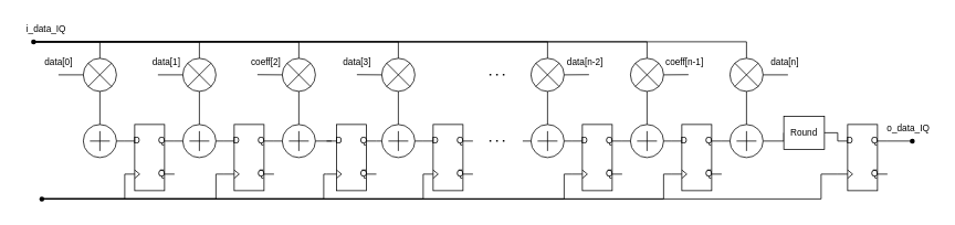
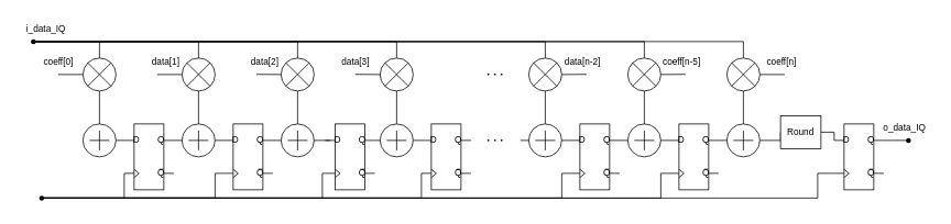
- <mxCell id="65" value="data[0]" style="text;html=1;align=center;verticalAlign=middle;resizable=0;points=[];autosize=1;strokeColor=none;fillColor=none;fontFamily=Helvetica;fontSize=11;fontColor=default;labelBackgroundColor=default;" vertex="1" parent="1"><mxGeometry x="40" y="60" width="60" height="30" as="geometry" /></mxCell>
+ <mxCell id="65" value="coeff[0]" style="text;html=1;align=center;verticalAlign=middle;resizable=0;points=[];autosize=1;strokeColor=none;fillColor=none;fontFamily=Helvetica;fontSize=11;fontColor=default;labelBackgroundColor=default;" vertex="1" parent="1"><mxGeometry x="40" y="60" width="60" height="30" as="geometry" /></mxCell>
- <mxCell id="72" value="&lt;span style=&quot;background-color: transparent;&quot;&gt;coeff[2]&lt;/span&gt;" style="text;html=1;align=center;verticalAlign=middle;resizable=0;points=[];autosize=1;strokeColor=none;fillColor=none;fontFamily=Helvetica;fontSize=11;fontColor=default;labelBackgroundColor=default;fillStyle=auto;" vertex="1" parent="1"><mxGeometry x="290" y="60" width="60" height="30" as="geometry" /></mxCell>
+ <mxCell id="72" value="&lt;span style=&quot;background-color: transparent;&quot;&gt;data[2]&lt;/span&gt;" style="text;html=1;align=center;verticalAlign=middle;resizable=0;points=[];autosize=1;strokeColor=none;fillColor=none;fontFamily=Helvetica;fontSize=11;fontColor=default;labelBackgroundColor=default;fillStyle=auto;" vertex="1" parent="1"><mxGeometry x="290" y="60" width="60" height="30" as="geometry" /></mxCell>
- <mxCell id="75" value="coeff[n-1]" style="text;html=1;align=center;verticalAlign=middle;resizable=0;points=[];autosize=1;strokeColor=none;fillColor=none;fontFamily=Helvetica;fontSize=11;fontColor=default;labelBackgroundColor=default;" vertex="1" parent="1"><mxGeometry x="790" y="60" width="70" height="30" as="geometry" /></mxCell>
+ <mxCell id="75" value="coeff[n-5]" style="text;html=1;align=center;verticalAlign=middle;resizable=0;points=[];autosize=1;strokeColor=none;fillColor=none;fontFamily=Helvetica;fontSize=11;fontColor=default;labelBackgroundColor=default;" vertex="1" parent="1"><mxGeometry x="790" y="60" width="70" height="30" as="geometry" /></mxCell>
- <mxCell id="76" value="data[n]" style="text;html=1;align=center;verticalAlign=middle;resizable=0;points=[];autosize=1;strokeColor=none;fillColor=none;fontFamily=Helvetica;fontSize=11;fontColor=default;labelBackgroundColor=default;" vertex="1" parent="1"><mxGeometry x="916" y="60" width="60" height="30" as="geometry" /></mxCell>
+ <mxCell id="76" value="coeff[n]" style="text;html=1;align=center;verticalAlign=middle;resizable=0;points=[];autosize=1;strokeColor=none;fillColor=none;fontFamily=Helvetica;fontSize=11;fontColor=default;labelBackgroundColor=default;" vertex="1" parent="1"><mxGeometry x="916" y="60" width="60" height="30" as="geometry" /></mxCell>
